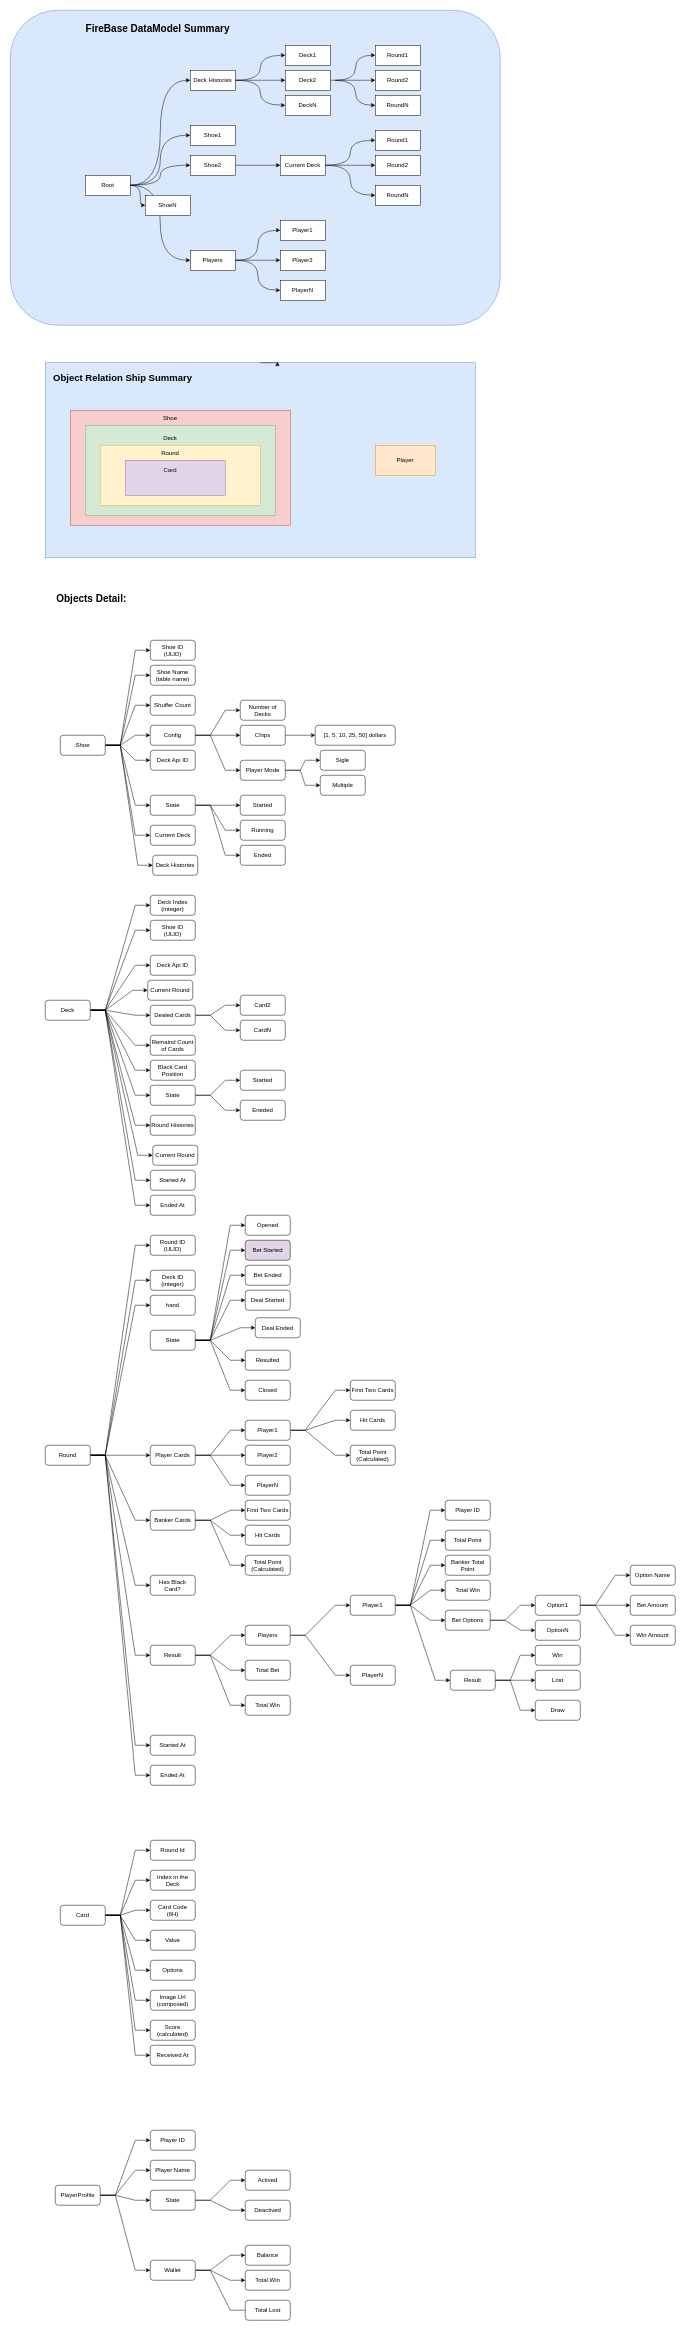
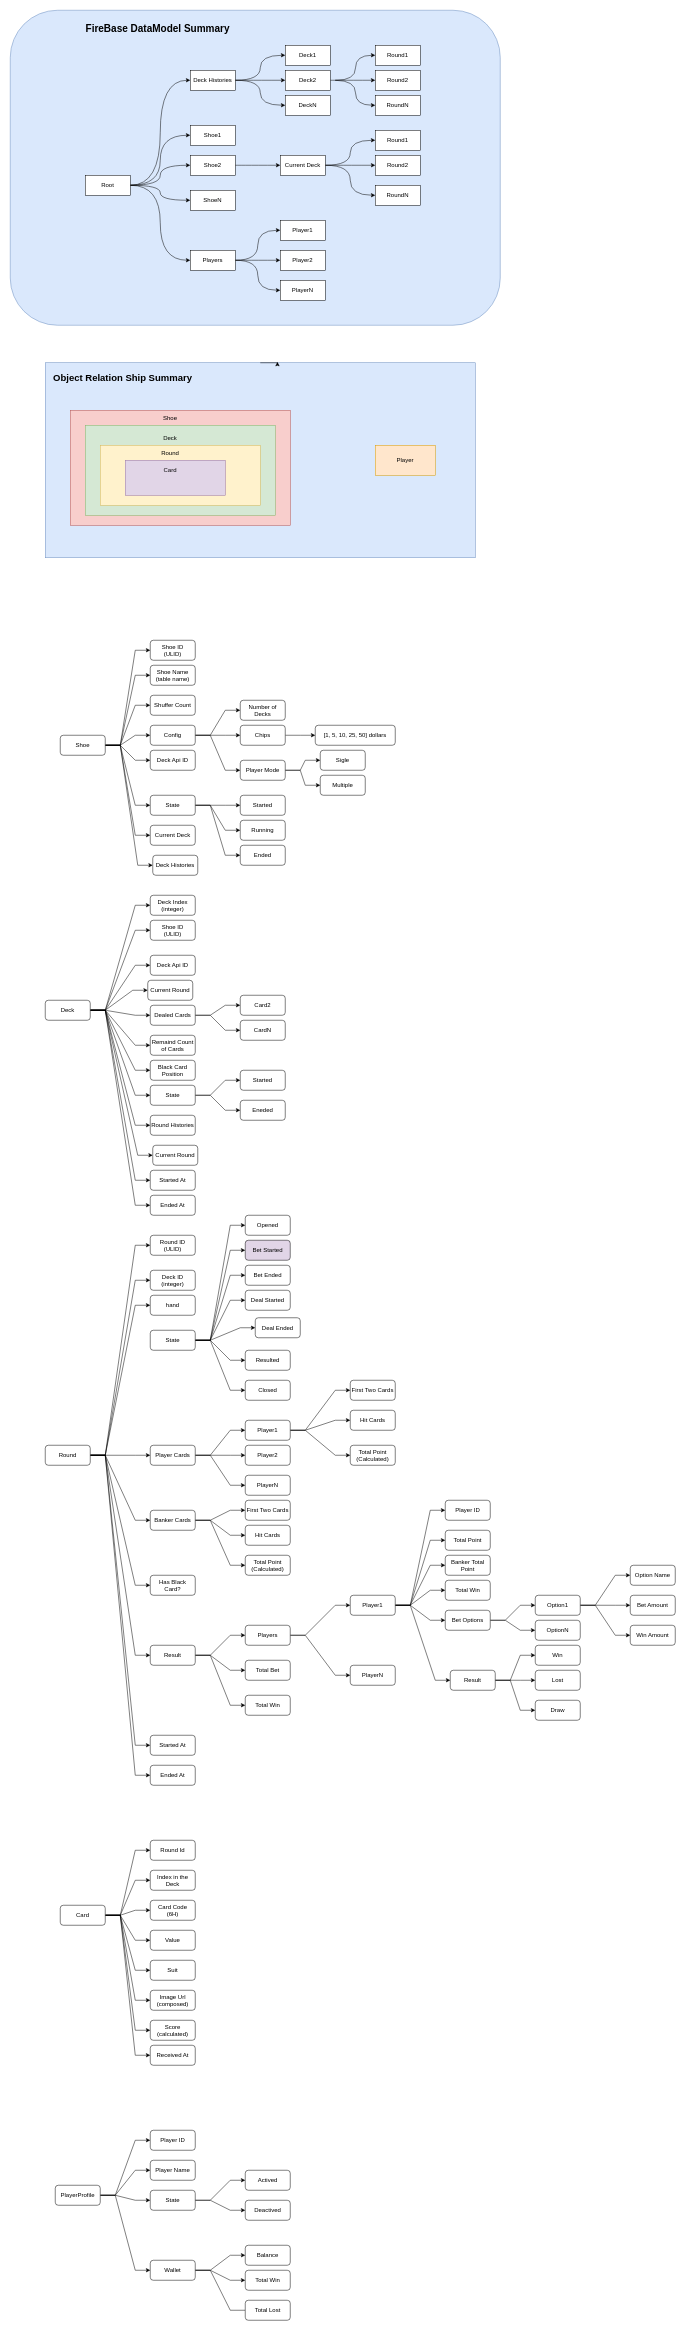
- <mxCell id="218" value="ShoeN" style="rounded=0;whiteSpace=wrap;html=1;" parent="1" vertex="1"><mxGeometry x="290" y="390" width="90" height="40" as="geometry" /></mxCell>
+ <mxCell id="218" value="ShoeN" style="rounded=0;whiteSpace=wrap;html=1;" parent="1" vertex="1"><mxGeometry x="380" y="380" width="90" height="40" as="geometry" /></mxCell>
- <mxCell id="241" value="Objects Detail:" style="text;html=1;strokeColor=none;fillColor=none;align=center;verticalAlign=middle;whiteSpace=wrap;rounded=0;fontSize=20;fontStyle=1" parent="1" vertex="1"><mxGeometry x="105" width="155" height="30" as="geometry" y="1180" /></mxCell>
- <mxCell id="78" value="Options" style="rounded=1;whiteSpace=wrap;html=1;" parent="1" vertex="1"><mxGeometry x="300" y="3920" width="90" height="40" as="geometry" /></mxCell>
+ <mxCell id="78" value="Suit" style="rounded=1;whiteSpace=wrap;html=1;" parent="1" vertex="1"><mxGeometry x="300" y="3920" width="90" height="40" as="geometry" /></mxCell>
